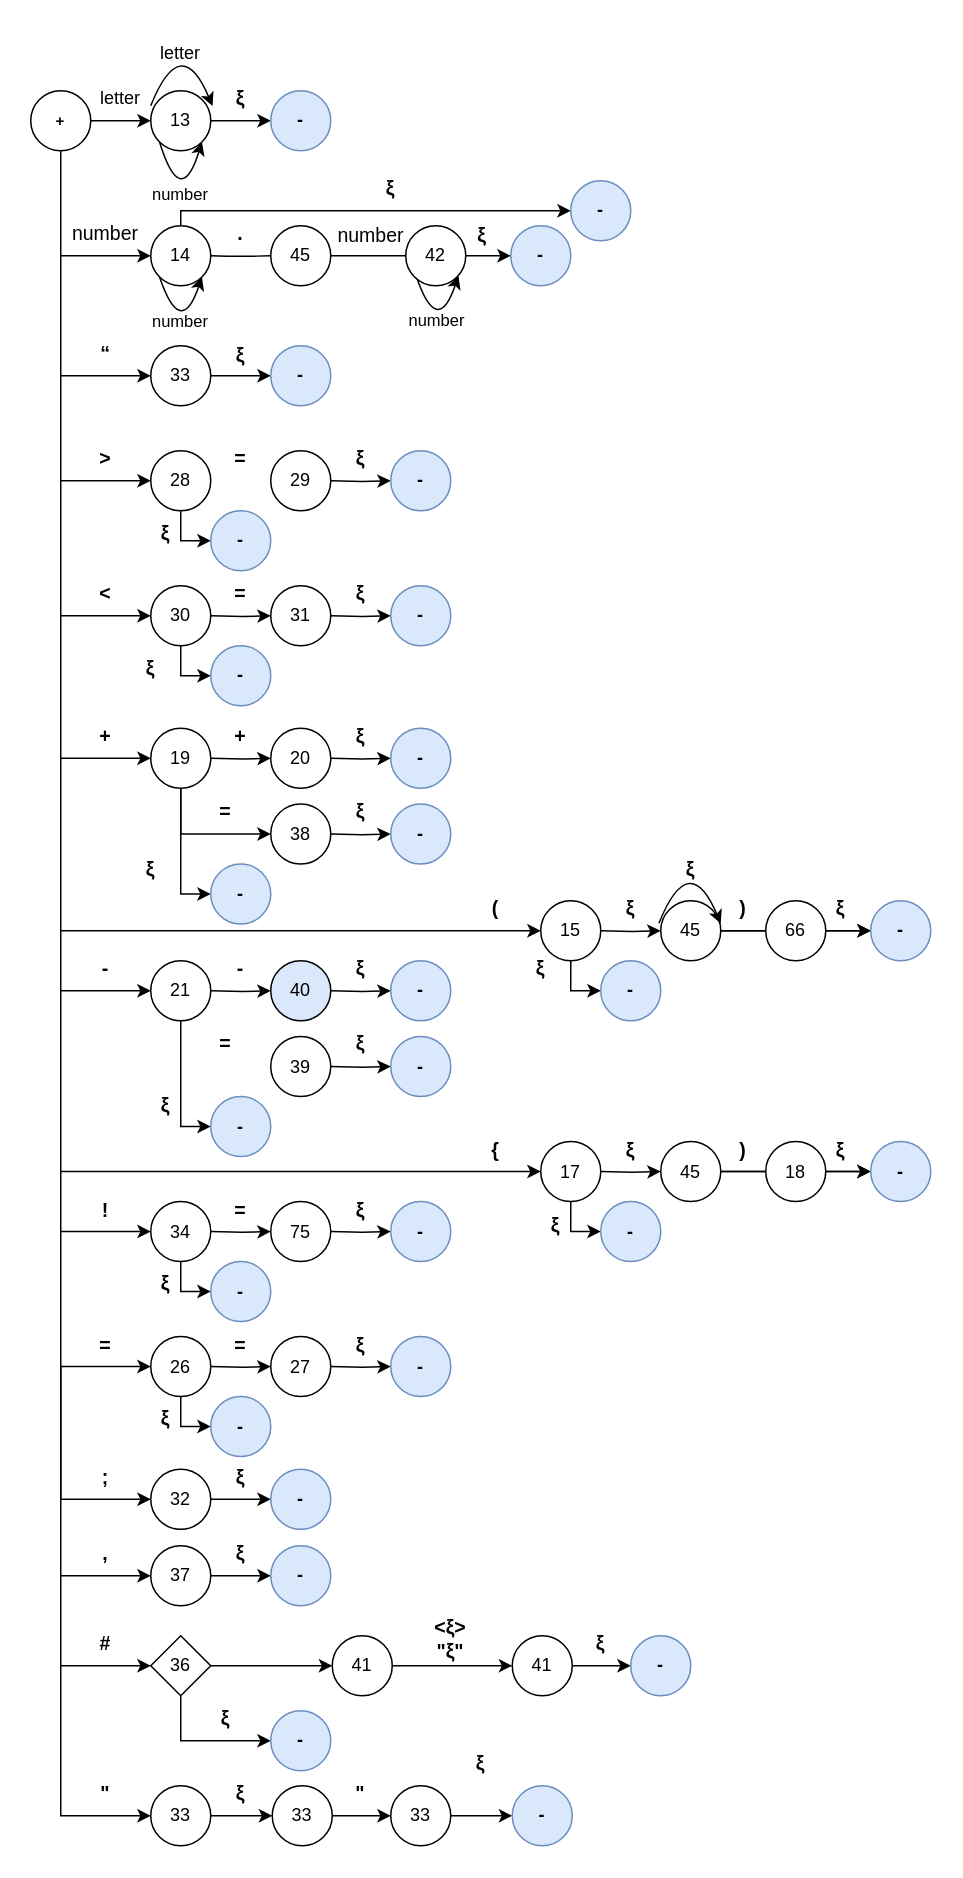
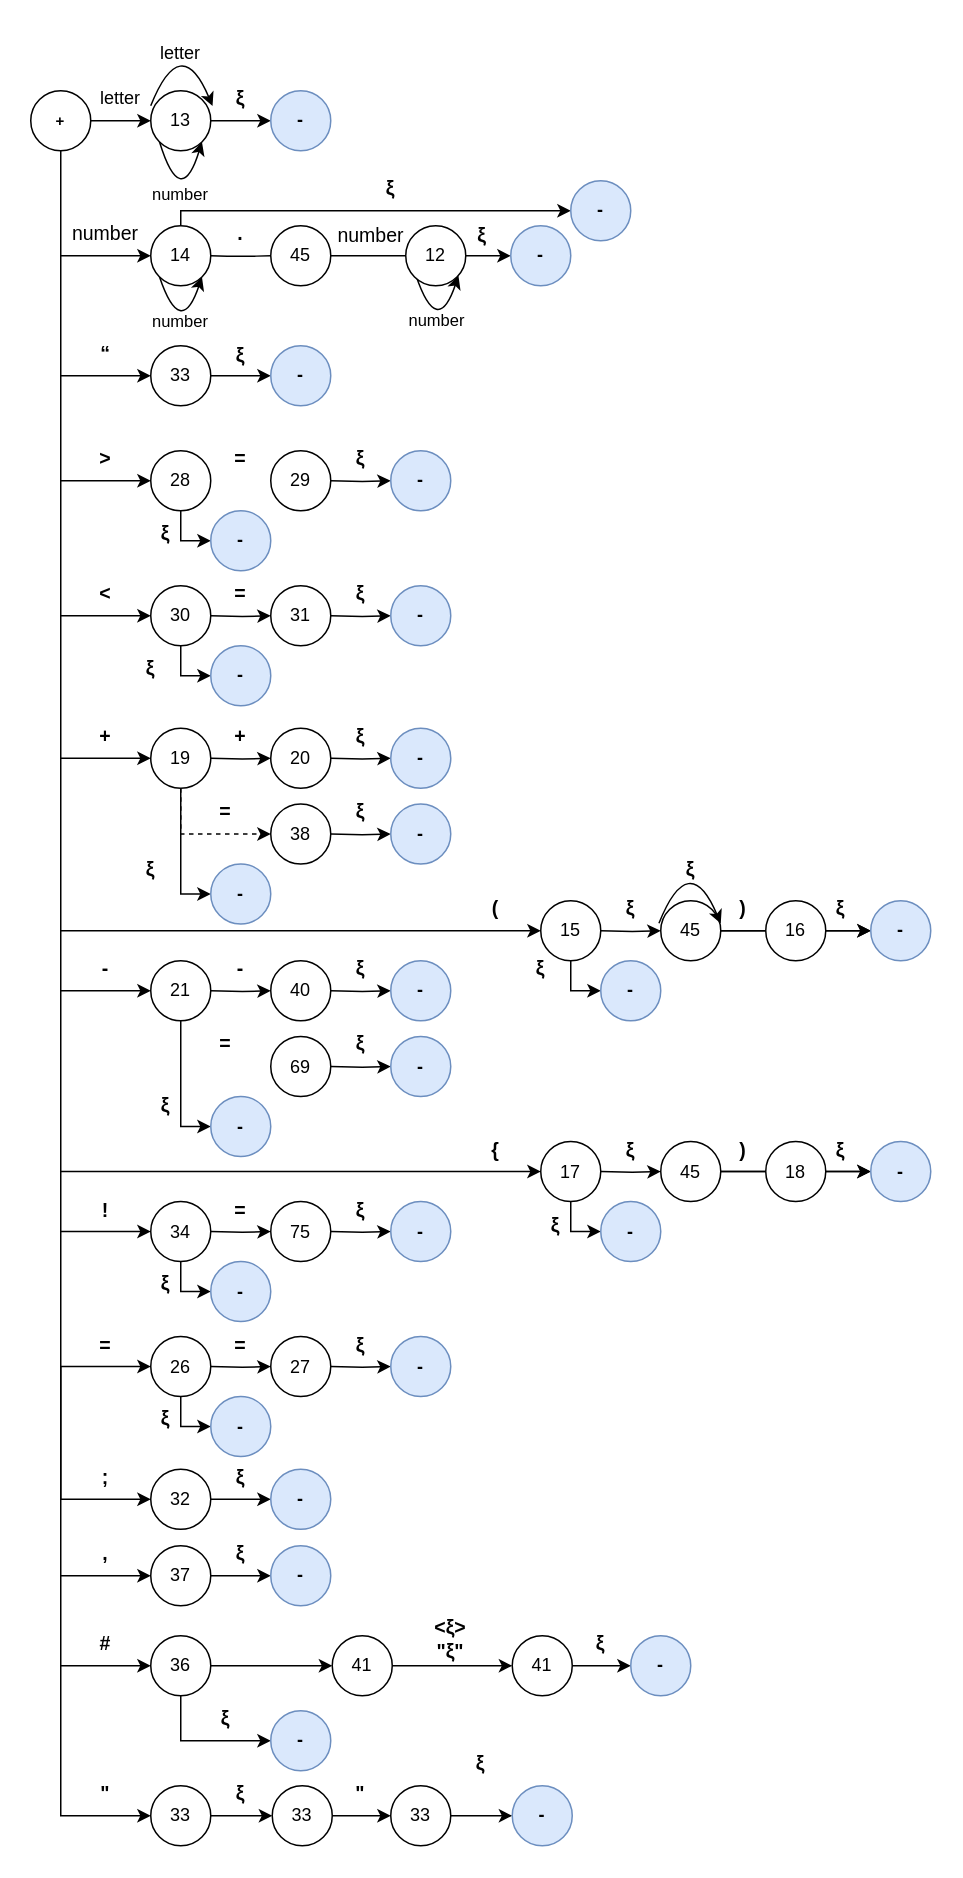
- <mxCell id="165" value="42" style="ellipse;whiteSpace=wrap;html=1;aspect=fixed;rounded=0;" vertex="1" parent="1"><mxGeometry x="270" y="150" width="40" height="40" as="geometry" /></mxCell>
+ <mxCell id="165" value="12" style="ellipse;whiteSpace=wrap;html=1;aspect=fixed;rounded=0;" vertex="1" parent="1"><mxGeometry x="270" y="150" width="40" height="40" as="geometry" /></mxCell>
- <mxCell id="45" style="edgeStyle=orthogonalEdgeStyle;rounded=0;sketch=0;orthogonalLoop=1;jettySize=auto;html=1;exitX=0.5;exitY=1;exitDx=0;exitDy=0;entryX=0;entryY=0.5;entryDx=0;entryDy=0;fontSize=13;" parent="1" source="46" target="56" edge="1"><mxGeometry relative="1" as="geometry" /></mxCell>
+ <mxCell id="45" style="edgeStyle=orthogonalEdgeStyle;rounded=0;sketch=0;orthogonalLoop=1;jettySize=auto;html=1;exitX=0.5;exitY=1;exitDx=0;exitDy=0;entryX=0;entryY=0.5;entryDx=0;entryDy=0;fontSize=13;dashed=1;" parent="1" source="46" target="56" edge="1"><mxGeometry relative="1" as="geometry" /></mxCell>
- <mxCell id="96" value="66" style="ellipse;whiteSpace=wrap;html=1;aspect=fixed;rounded=0;" parent="1" vertex="1"><mxGeometry x="510" y="600" width="40" height="40" as="geometry" /></mxCell>
+ <mxCell id="96" value="16" style="ellipse;whiteSpace=wrap;html=1;aspect=fixed;rounded=0;" parent="1" vertex="1"><mxGeometry x="510" y="600" width="40" height="40" as="geometry" /></mxCell>
- <mxCell id="66" value="40" style="ellipse;whiteSpace=wrap;html=1;aspect=fixed;rounded=0;fillColor=#dae8fc;" parent="1" vertex="1"><mxGeometry x="180" y="640" width="40" height="40" as="geometry" /></mxCell>
+ <mxCell id="66" value="40" style="ellipse;whiteSpace=wrap;html=1;aspect=fixed;rounded=0;" parent="1" vertex="1"><mxGeometry x="180" y="640" width="40" height="40" as="geometry" /></mxCell>
- <mxCell id="70" value="39" style="ellipse;whiteSpace=wrap;html=1;aspect=fixed;rounded=0;" parent="1" vertex="1"><mxGeometry x="180" y="690.5" width="40" height="40" as="geometry" /></mxCell>
+ <mxCell id="70" value="69" style="ellipse;whiteSpace=wrap;html=1;aspect=fixed;rounded=0;" parent="1" vertex="1"><mxGeometry x="180" y="690.5" width="40" height="40" as="geometry" /></mxCell>
- <mxCell id="171" value="36" style="rhombus;whiteSpace=wrap;html=1;aspect=fixed;" vertex="1" parent="1"><mxGeometry x="100" y="1090" width="40" height="40" as="geometry" /></mxCell>
+ <mxCell id="171" value="36" style="ellipse;whiteSpace=wrap;html=1;aspect=fixed;rounded=0;" vertex="1" parent="1"><mxGeometry x="100" y="1090" width="40" height="40" as="geometry" /></mxCell>
